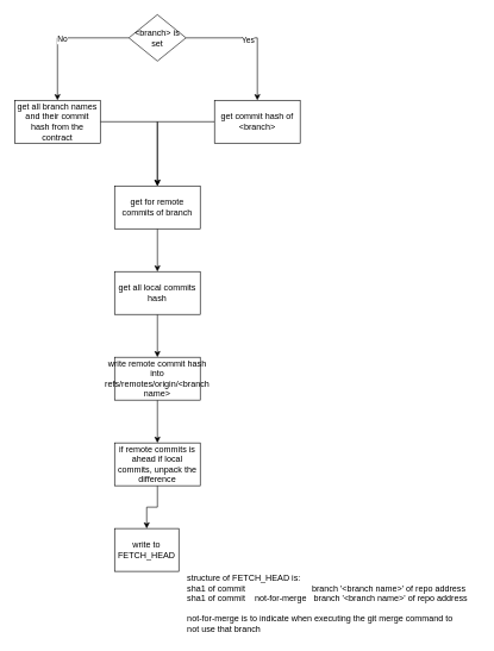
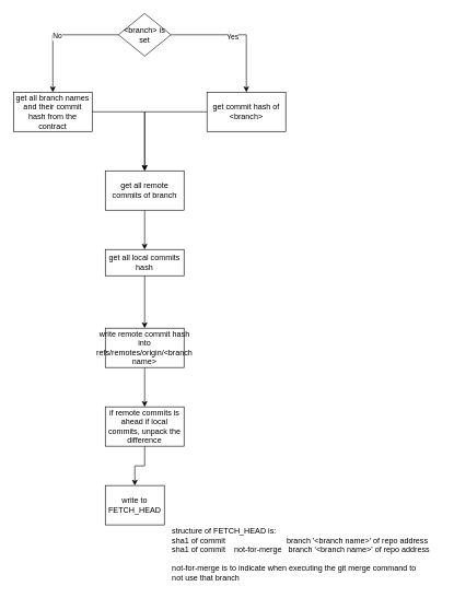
- <mxCell id="10" value="get commit hash of &amp;lt;branch&amp;gt;" style="rounded=0;whiteSpace=wrap;html=1;" vertex="1" parent="1"><mxGeometry x="300" y="140" width="120" height="60" as="geometry" /></mxCell>
+ <mxCell id="10" value="get commit hash of &amp;lt;branch&amp;gt;" style="rounded=0;whiteSpace=wrap;html=1;" vertex="1" parent="1"><mxGeometry x="315" y="140" width="120" height="60" as="geometry" /></mxCell>
- <mxCell id="12" value="get for remote commits of branch" style="rounded=0;whiteSpace=wrap;html=1;" vertex="1" parent="1"><mxGeometry x="160" y="260" width="120" height="60" as="geometry" /></mxCell>
+ <mxCell id="12" value="get all remote commits of branch" style="rounded=0;whiteSpace=wrap;html=1;" vertex="1" parent="1"><mxGeometry x="160" y="260" width="120" height="60" as="geometry" /></mxCell>
- <mxCell id="14" value="&lt;div&gt;get all local commits&lt;/div&gt;&lt;div&gt;hash&lt;br&gt;&lt;/div&gt;" style="rounded=0;whiteSpace=wrap;html=1;" vertex="1" parent="1"><mxGeometry x="160" y="380" width="120" height="60" as="geometry" /></mxCell>
+ <mxCell id="14" value="&lt;div&gt;get all local commits&lt;/div&gt;&lt;div&gt;hash&lt;br&gt;&lt;/div&gt;" style="rounded=0;whiteSpace=wrap;html=1;" vertex="1" parent="1"><mxGeometry x="160" y="380" width="120" height="40" as="geometry" /></mxCell>
